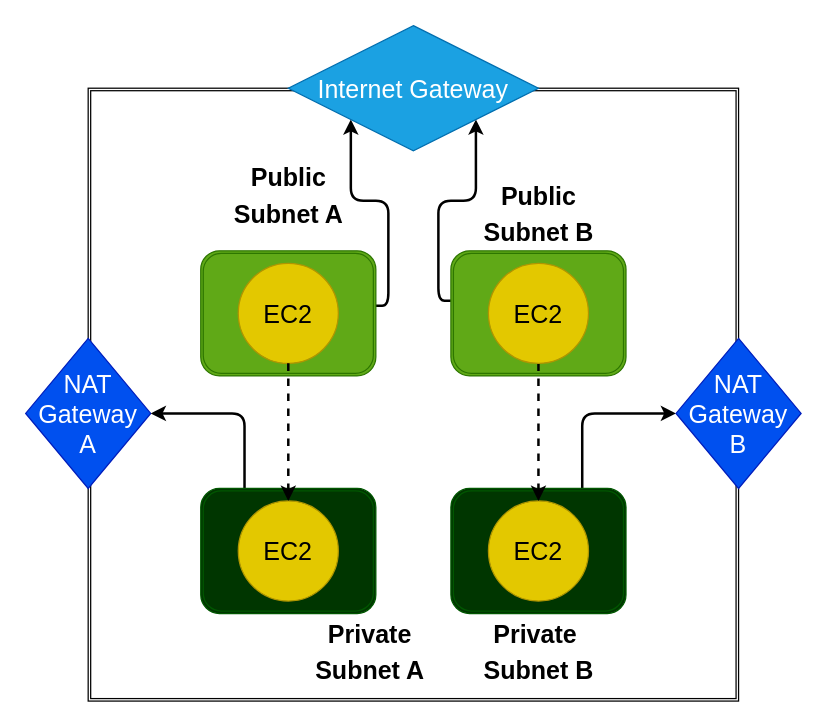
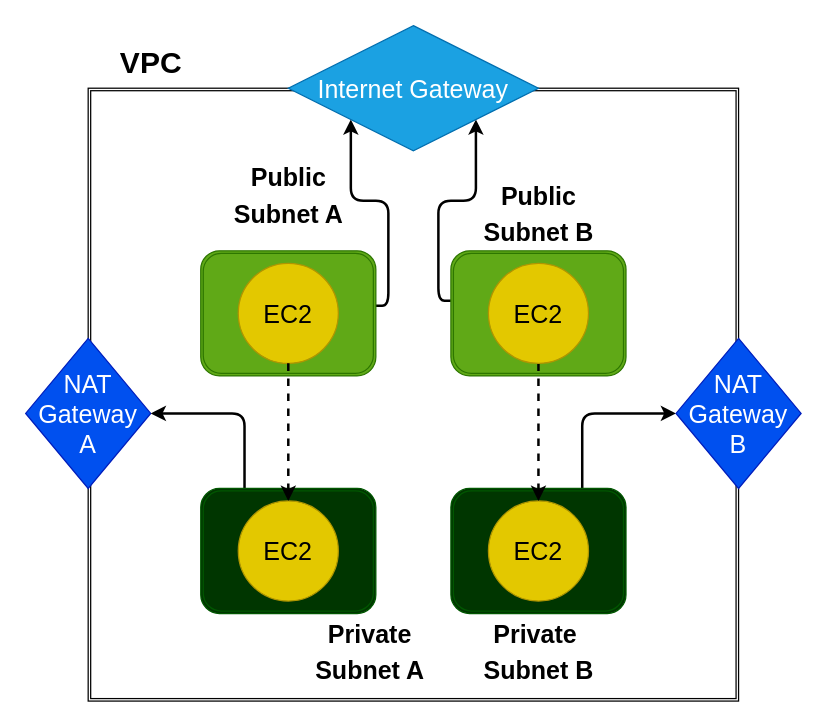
+ <mxCell id="3" value="VPC" style="text;strokeColor=none;fillColor=none;html=1;fontSize=24;fontStyle=1;verticalAlign=middle;align=center;" parent="1" vertex="1"><mxGeometry x="70" y="30" width="100" height="40" as="geometry" /></mxCell>
